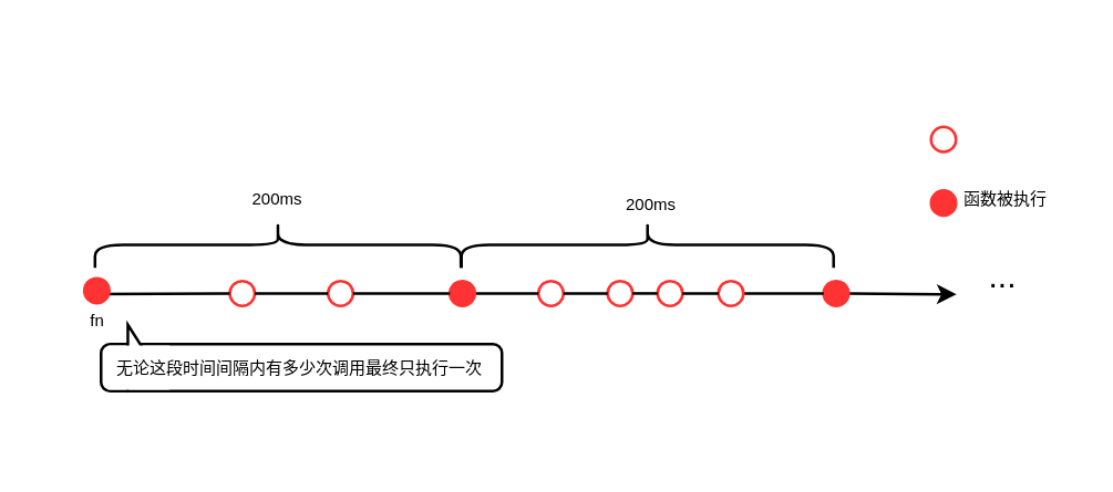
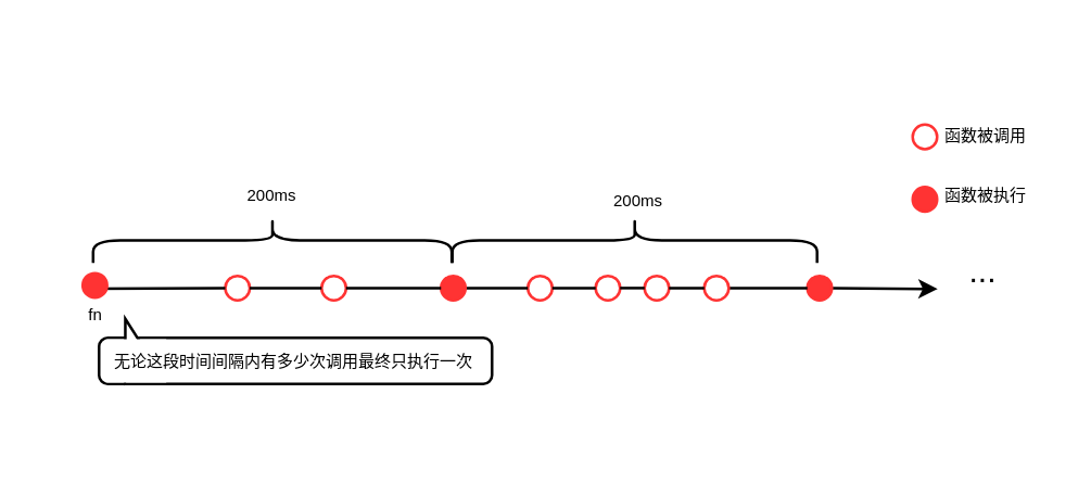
+ <mxCell id="8" value="&lt;font style=&quot;font-size: 6px&quot;&gt;函数被调用&lt;/font&gt;" style="text;html=1;strokeColor=none;fillColor=none;align=center;verticalAlign=middle;whiteSpace=wrap;rounded=0;" parent="1" vertex="1"><mxGeometry x="347.003" y="41.44" width="32.161" height="13.0" as="geometry" /></mxCell>
